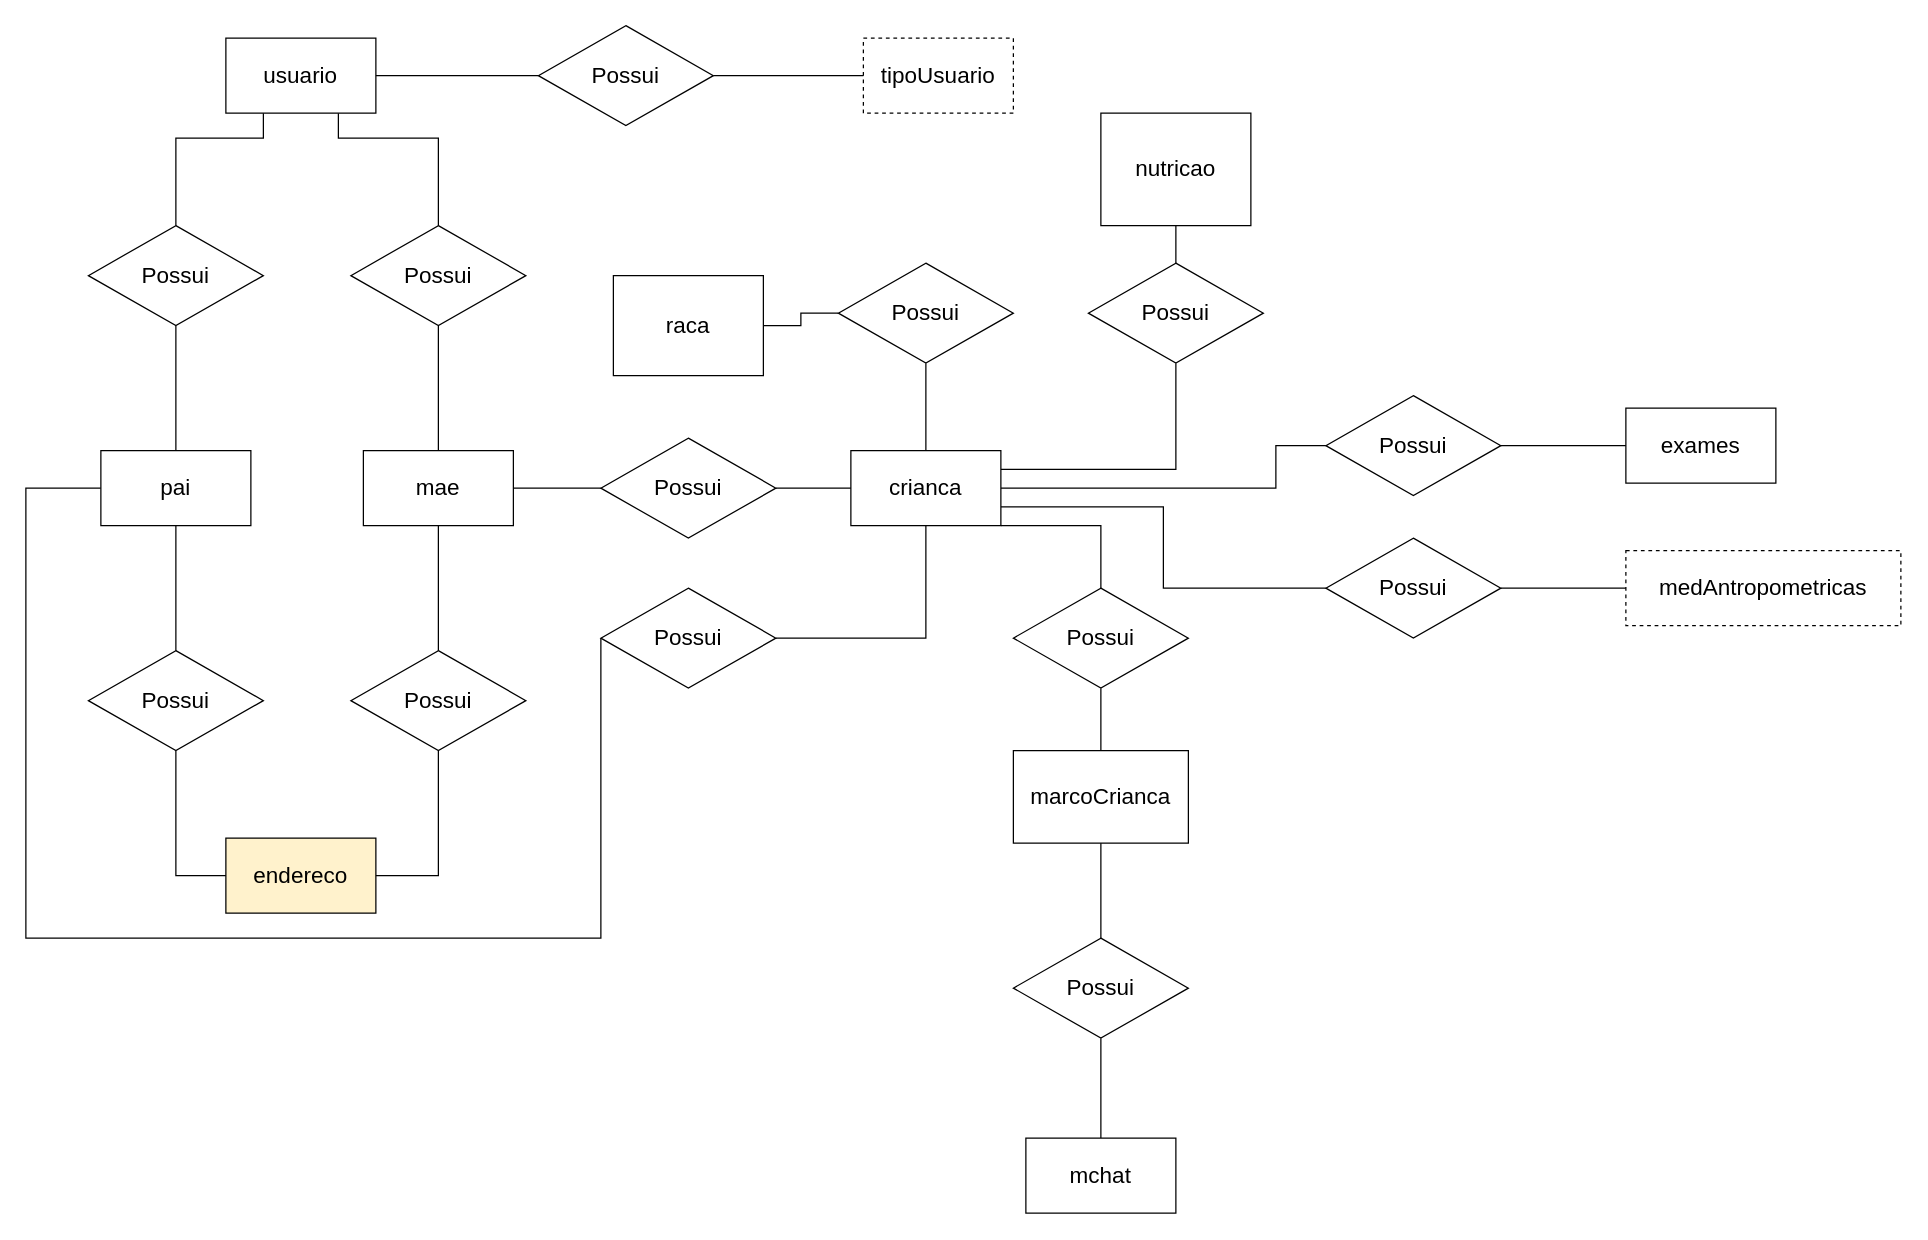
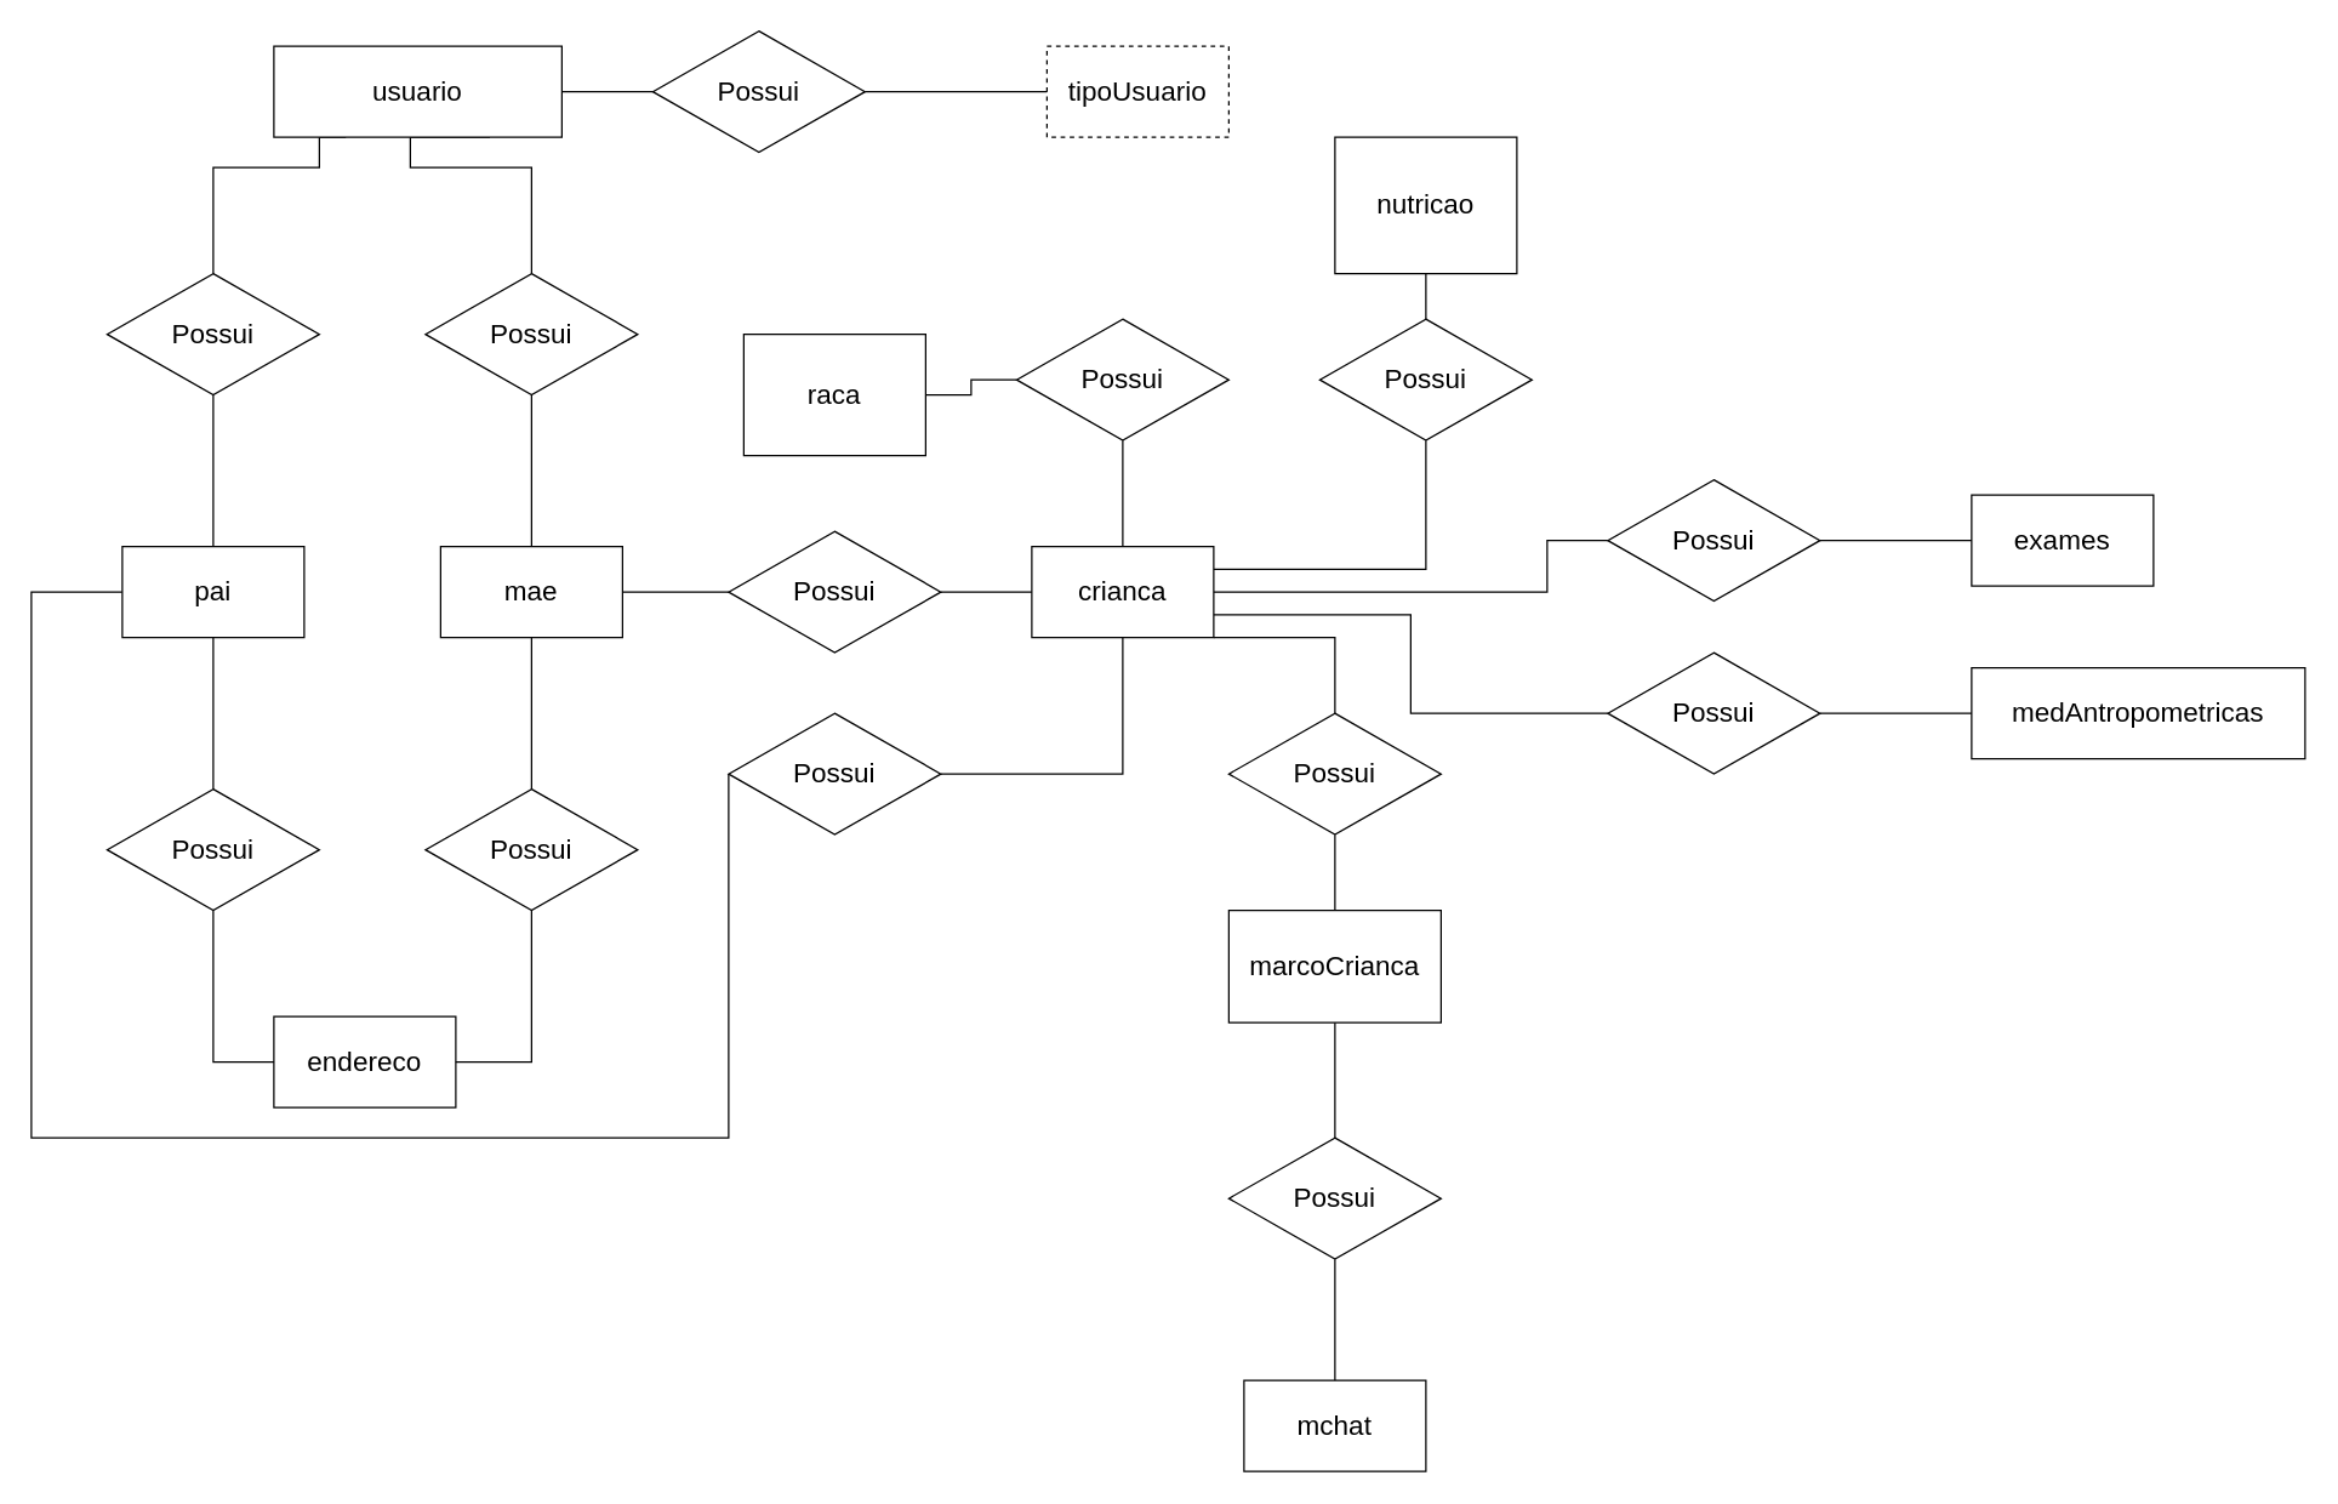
- <mxCell id="4" value="&lt;font style=&quot;font-size: 18px;&quot;&gt;usuario&lt;/font&gt;" style="rounded=0;whiteSpace=wrap;html=1;" vertex="1" parent="1"><mxGeometry x="180" y="30" width="120" height="60" as="geometry" /></mxCell>
+ <mxCell id="4" value="&lt;font style=&quot;font-size: 18px;&quot;&gt;usuario&lt;/font&gt;" style="rounded=0;whiteSpace=wrap;html=1;" vertex="1" parent="1"><mxGeometry x="180" y="30" width="190" height="60" as="geometry" /></mxCell>
- <mxCell id="43" value="&lt;font style=&quot;font-size: 18px;&quot;&gt;medAntropometricas&lt;/font&gt;" style="rounded=0;whiteSpace=wrap;html=1;dashed=1;" vertex="1" parent="1"><mxGeometry x="1300" y="440" width="220" height="60" as="geometry" /></mxCell>
+ <mxCell id="43" value="&lt;font style=&quot;font-size: 18px;&quot;&gt;medAntropometricas&lt;/font&gt;" style="rounded=0;whiteSpace=wrap;html=1;" vertex="1" parent="1"><mxGeometry x="1300" y="440" width="220" height="60" as="geometry" /></mxCell>
- <mxCell id="7" value="&lt;font style=&quot;font-size: 18px;&quot;&gt;endereco&lt;/font&gt;" style="rounded=0;whiteSpace=wrap;html=1;fillColor=#fff2cc;" vertex="1" parent="1"><mxGeometry x="180" y="670" width="120" height="60" as="geometry" /></mxCell>
+ <mxCell id="7" value="&lt;font style=&quot;font-size: 18px;&quot;&gt;endereco&lt;/font&gt;" style="rounded=0;whiteSpace=wrap;html=1;" vertex="1" parent="1"><mxGeometry x="180" y="670" width="120" height="60" as="geometry" /></mxCell>
